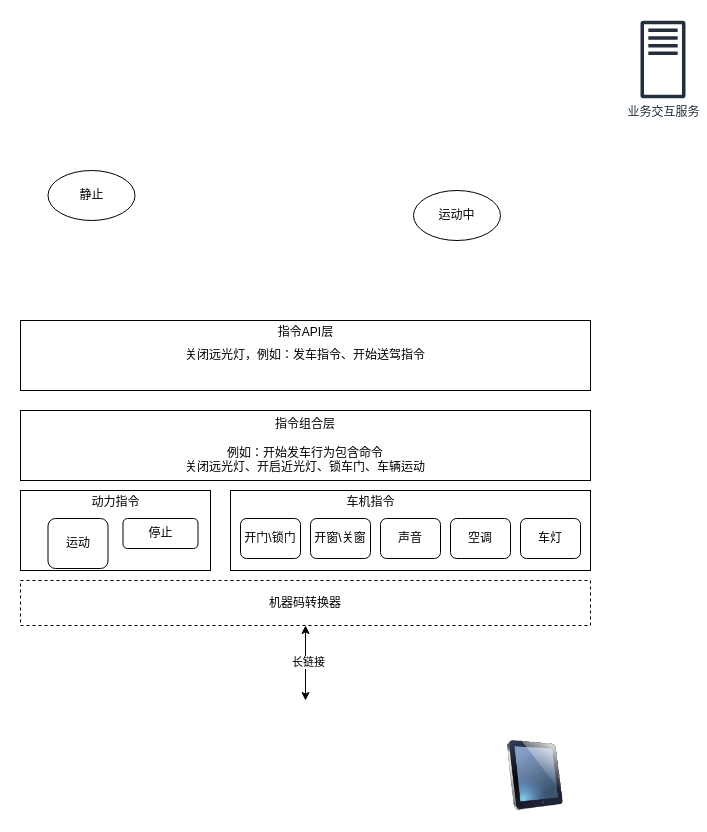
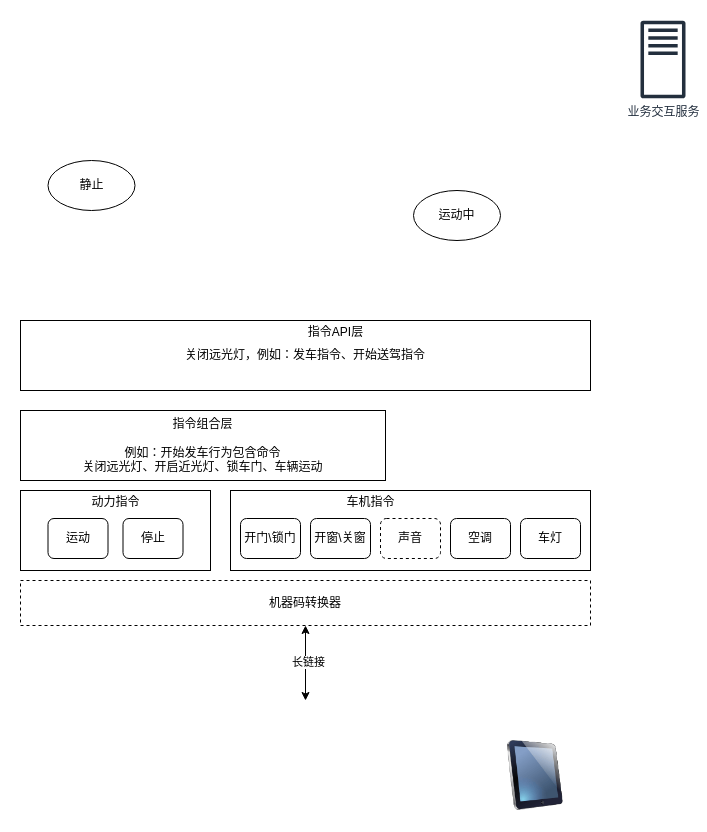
- <mxCell id="20" value="静止" style="ellipse;whiteSpace=wrap;html=1;" vertex="1" parent="1"><mxGeometry x="47.5" y="170" width="87" height="50" as="geometry" /></mxCell>
+ <mxCell id="20" value="静止" style="ellipse;whiteSpace=wrap;html=1;" vertex="1" parent="1"><mxGeometry x="47.5" y="160" width="87" height="50" as="geometry" /></mxCell>
- <mxCell id="23" value="指令API层" style="text;html=1;align=center;verticalAlign=middle;resizable=0;points=[];autosize=1;strokeColor=none;fillColor=none;" vertex="1" parent="1"><mxGeometry x="270" y="322" width="70" height="20" as="geometry" /></mxCell>
+ <mxCell id="23" value="指令API层" style="text;html=1;align=center;verticalAlign=middle;resizable=0;points=[];autosize=1;strokeColor=none;fillColor=none;" vertex="1" parent="1"><mxGeometry x="300" y="322" width="70" height="20" as="geometry" /></mxCell>
- <mxCell id="19" value="指令组合层&lt;br&gt;&lt;br&gt;例如：开始发车行为包含命令&lt;br&gt;关闭远光灯、开启近光灯、锁车门、车辆运动" style="whiteSpace=wrap;html=1;" vertex="1" parent="1"><mxGeometry x="20" y="410" width="570" height="70" as="geometry" /></mxCell>
+ <mxCell id="19" value="指令组合层&lt;br&gt;&lt;br&gt;例如：开始发车行为包含命令&lt;br&gt;关闭远光灯、开启近光灯、锁车门、车辆运动" style="whiteSpace=wrap;html=1;" vertex="1" parent="1"><mxGeometry x="20" y="410" width="365" height="70" as="geometry" /></mxCell>
- <mxCell id="10" value="停止" style="rounded=1;whiteSpace=wrap;html=1;" vertex="1" parent="1"><mxGeometry x="122.5" y="518" width="75" height="30" as="geometry" /></mxCell>
+ <mxCell id="10" value="停止" style="rounded=1;whiteSpace=wrap;html=1;" vertex="1" parent="1"><mxGeometry x="122.5" y="518" width="60" height="40" as="geometry" /></mxCell>
- <mxCell id="16" value="声音" style="rounded=1;whiteSpace=wrap;html=1;" vertex="1" parent="1"><mxGeometry x="380" y="518" width="60" height="40" as="geometry" /></mxCell>
+ <mxCell id="16" value="声音" style="rounded=1;whiteSpace=wrap;html=1;dashed=1;" vertex="1" parent="1"><mxGeometry x="380" y="518" width="60" height="40" as="geometry" /></mxCell>
- <mxCell id="9" value="运动" style="rounded=1;whiteSpace=wrap;html=1;" vertex="1" parent="1"><mxGeometry x="47.5" y="518" width="60" height="50" as="geometry" /></mxCell>
+ <mxCell id="9" value="运动" style="rounded=1;whiteSpace=wrap;html=1;" vertex="1" parent="1"><mxGeometry x="47.5" y="518" width="60" height="40" as="geometry" /></mxCell>
